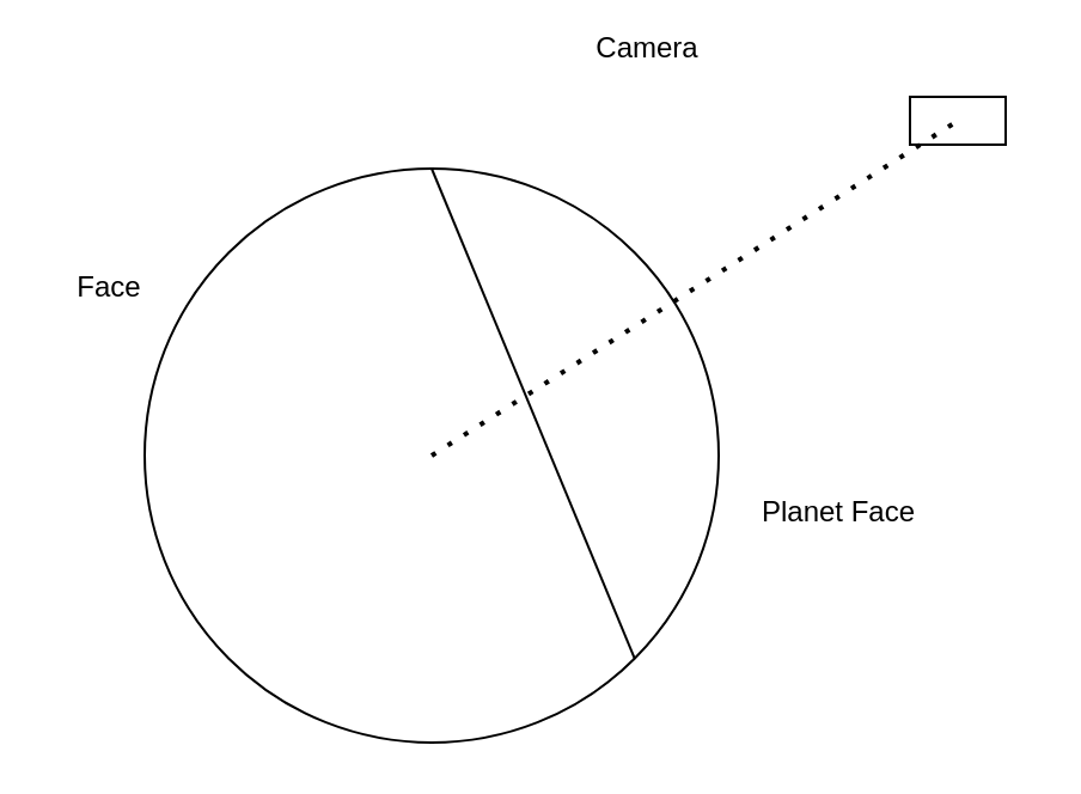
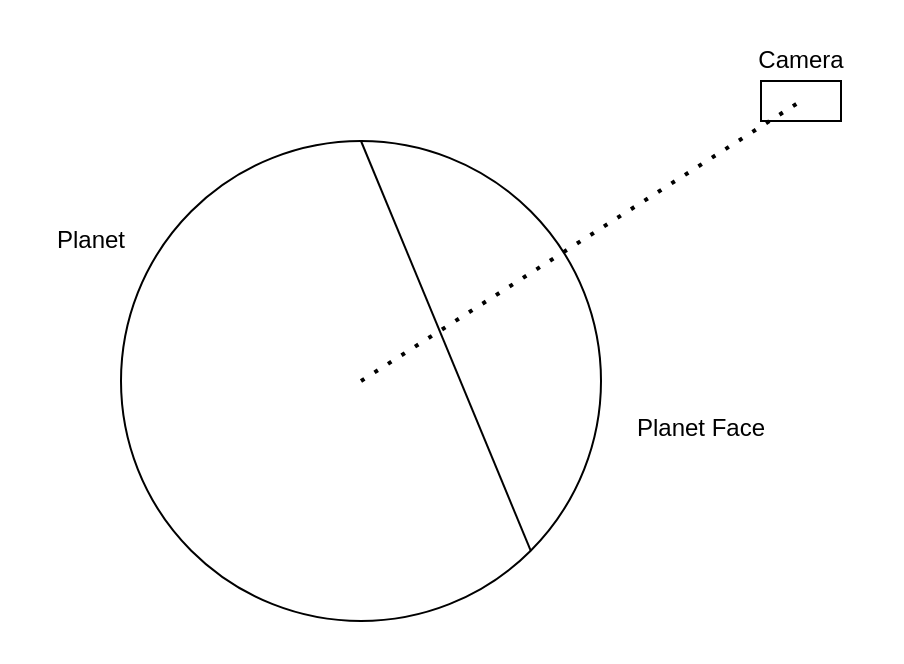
- <mxCell id="6" value="Camera" style="text;html=1;align=center;verticalAlign=middle;resizable=0;points=[];autosize=1;strokeColor=none;fillColor=none;" vertex="1" parent="1"><mxGeometry x="240" y="10" width="60" height="20" as="geometry" /></mxCell>
+ <mxCell id="6" value="Camera" style="text;html=1;align=center;verticalAlign=middle;resizable=0;points=[];autosize=1;strokeColor=none;fillColor=none;" vertex="1" parent="1"><mxGeometry x="370" y="20" width="60" height="20" as="geometry" /></mxCell>
- <mxCell id="5" value="Face" style="text;html=1;align=center;verticalAlign=middle;resizable=0;points=[];autosize=1;strokeColor=none;fillColor=none;" vertex="1" parent="1"><mxGeometry x="20" y="110" width="50" height="20" as="geometry" /></mxCell>
+ <mxCell id="5" value="Planet" style="text;html=1;align=center;verticalAlign=middle;resizable=0;points=[];autosize=1;strokeColor=none;fillColor=none;" vertex="1" parent="1"><mxGeometry x="20" y="110" width="50" height="20" as="geometry" /></mxCell>
